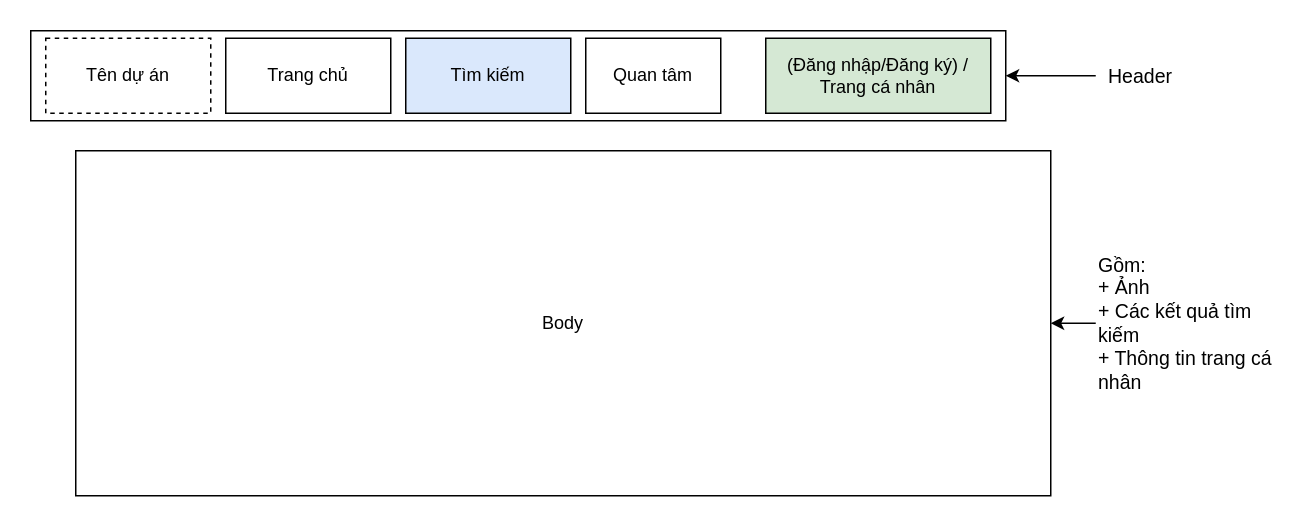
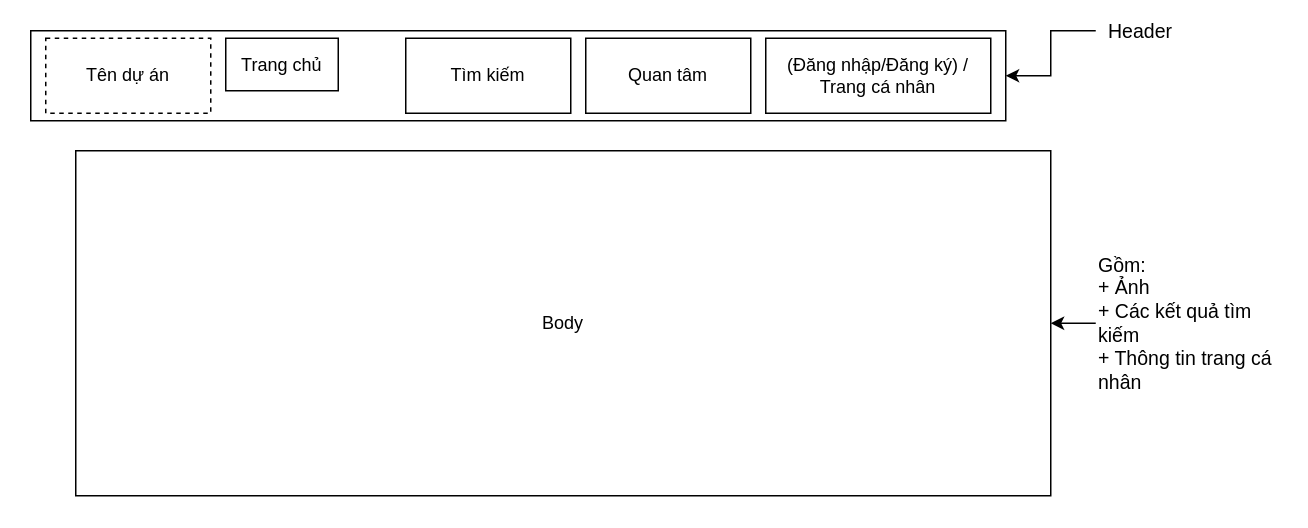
- <mxCell id="4" value="Trang chủ" style="html=1;whiteSpace=wrap;" vertex="1" parent="1"><mxGeometry x="150" y="25" width="110" height="50" as="geometry" /></mxCell>
+ <mxCell id="4" value="Trang chủ" style="html=1;whiteSpace=wrap;" vertex="1" parent="1"><mxGeometry x="150" y="25" width="75" height="35" as="geometry" /></mxCell>
- <mxCell id="5" value="Tìm kiếm" style="html=1;whiteSpace=wrap;fillColor=#dae8fc;" vertex="1" parent="1"><mxGeometry x="270" y="25" width="110" height="50" as="geometry" /></mxCell>
+ <mxCell id="5" value="Tìm kiếm" style="html=1;whiteSpace=wrap;" vertex="1" parent="1"><mxGeometry x="270" y="25" width="110" height="50" as="geometry" /></mxCell>
- <mxCell id="6" value="Quan tâm" style="html=1;whiteSpace=wrap;" vertex="1" parent="1"><mxGeometry x="390" y="25" width="90" height="50" as="geometry" /></mxCell>
+ <mxCell id="6" value="Quan tâm" style="html=1;whiteSpace=wrap;" vertex="1" parent="1"><mxGeometry x="390" y="25" width="110" height="50" as="geometry" /></mxCell>
- <mxCell id="7" value="(Đăng nhập/Đăng ký) / Trang cá nhân" style="html=1;whiteSpace=wrap;fillColor=#d5e8d4;" vertex="1" parent="1"><mxGeometry x="510" y="25" width="150" height="50" as="geometry" /></mxCell>
+ <mxCell id="7" value="(Đăng nhập/Đăng ký) / Trang cá nhân" style="html=1;whiteSpace=wrap;" vertex="1" parent="1"><mxGeometry x="510" y="25" width="150" height="50" as="geometry" /></mxCell>
- <mxCell id="10" value="Header" style="text;html=1;strokeColor=none;fillColor=none;align=center;verticalAlign=middle;whiteSpace=wrap;rounded=0;fontSize=13;" vertex="1" parent="1"><mxGeometry x="730" y="35" width="60" height="30" as="geometry" /></mxCell>
+ <mxCell id="10" value="Header" style="text;html=1;strokeColor=none;fillColor=none;align=center;verticalAlign=middle;whiteSpace=wrap;rounded=0;fontSize=13;" vertex="1" parent="1"><mxGeometry x="730" y="5" width="60" height="30" as="geometry" /></mxCell>
